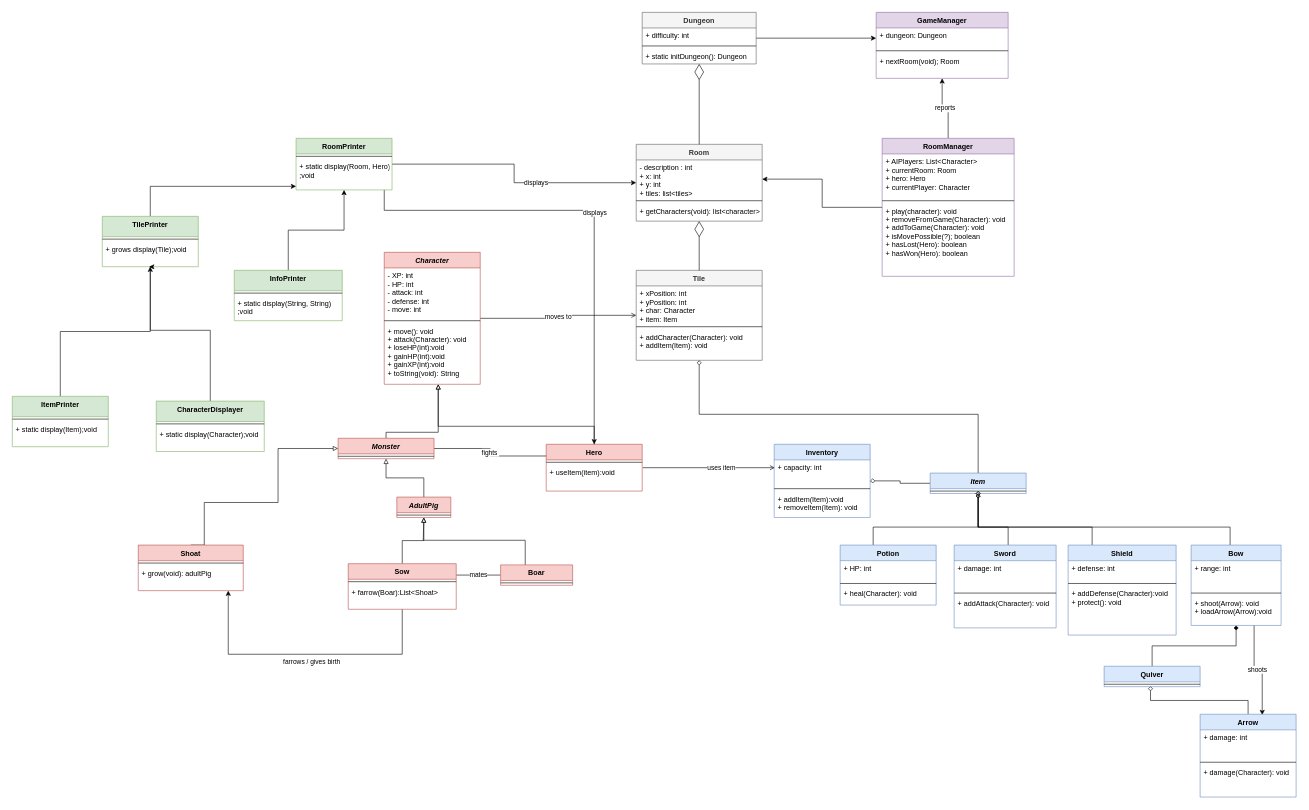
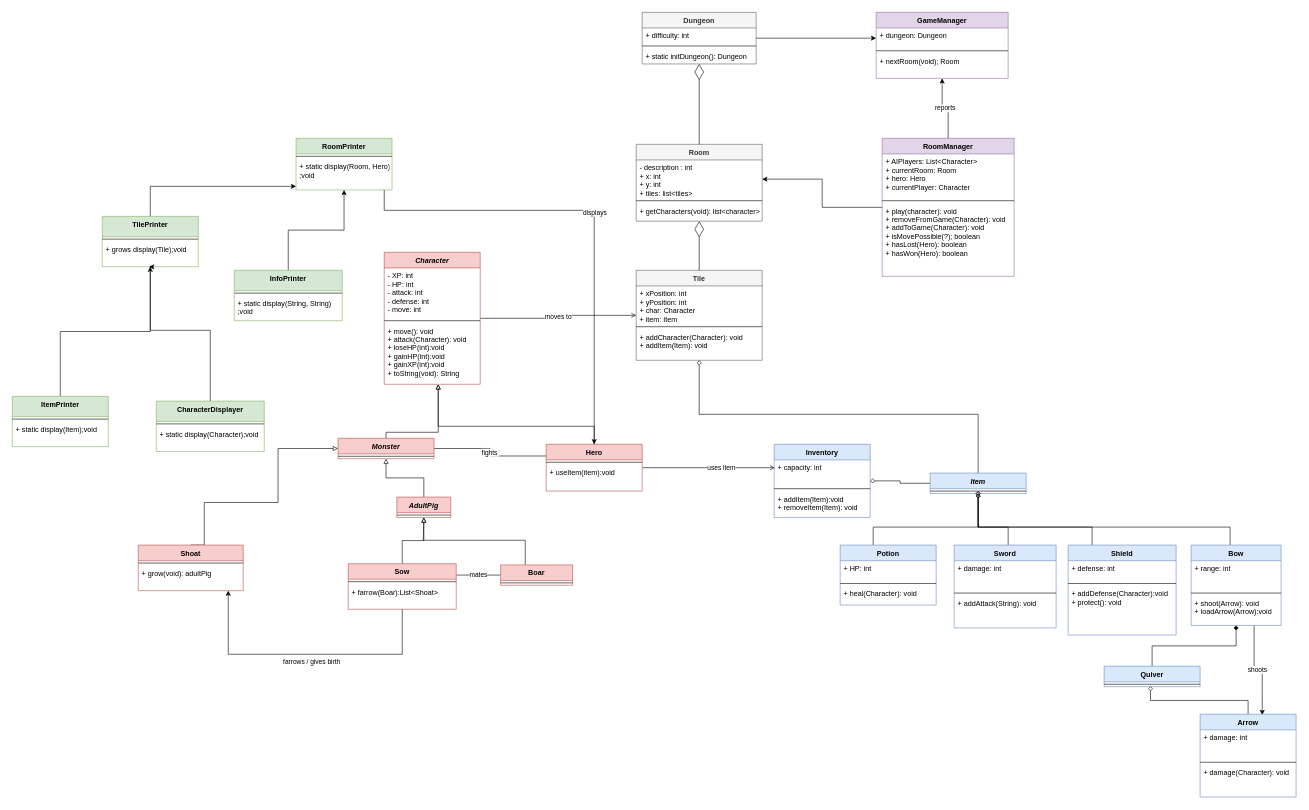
- <mxCell id="78" style="edgeStyle=orthogonalEdgeStyle;rounded=0;orthogonalLoop=1;jettySize=auto;html=1;" parent="1" source="82" target="7" edge="1"><mxGeometry relative="1" as="geometry" /></mxCell>
- <mxCell id="79" value="displays" style="edgeLabel;html=1;align=center;verticalAlign=middle;resizable=0;points=[];" parent="78" vertex="1" connectable="0"><mxGeometry x="0.239" relative="1" as="geometry"><mxPoint x="-1" as="offset" /></mxGeometry></mxCell>
- <mxCell id="57" value="+ addAttack(Character): void" style="text;strokeColor=none;fillColor=none;align=left;verticalAlign=top;spacingLeft=4;spacingRight=4;overflow=hidden;rotatable=0;points=[[0,0.5],[1,0.5]];portConstraint=eastwest;" parent="54" vertex="1"><mxGeometry y="84" width="170" height="54" as="geometry" /></mxCell>
+ <mxCell id="57" value="+ addAttack(String): void" style="text;strokeColor=none;fillColor=none;align=left;verticalAlign=top;spacingLeft=4;spacingRight=4;overflow=hidden;rotatable=0;points=[[0,0.5],[1,0.5]];portConstraint=eastwest;" parent="54" vertex="1"><mxGeometry y="84" width="170" height="54" as="geometry" /></mxCell>
